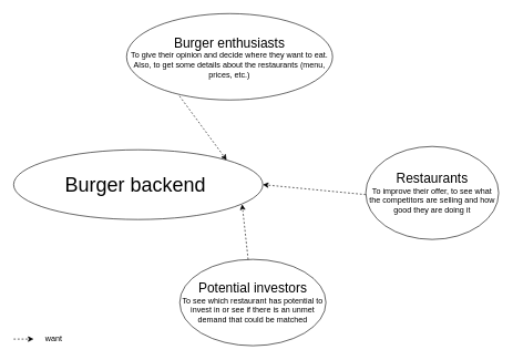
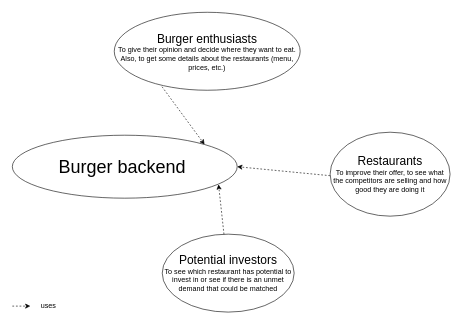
- <mxCell id="9" value="want&lt;br&gt;" style="text;html=1;resizable=0;autosize=1;align=center;verticalAlign=middle;points=[];fillColor=none;strokeColor=none;rounded=0;" vertex="1" parent="1"><mxGeometry x="60" y="500" width="40" height="20" as="geometry" /></mxCell>
+ <mxCell id="9" value="uses&lt;br&gt;" style="text;html=1;resizable=0;autosize=1;align=center;verticalAlign=middle;points=[];fillColor=none;strokeColor=none;rounded=0;" vertex="1" parent="1"><mxGeometry x="60" y="500" width="40" height="20" as="geometry" /></mxCell>
